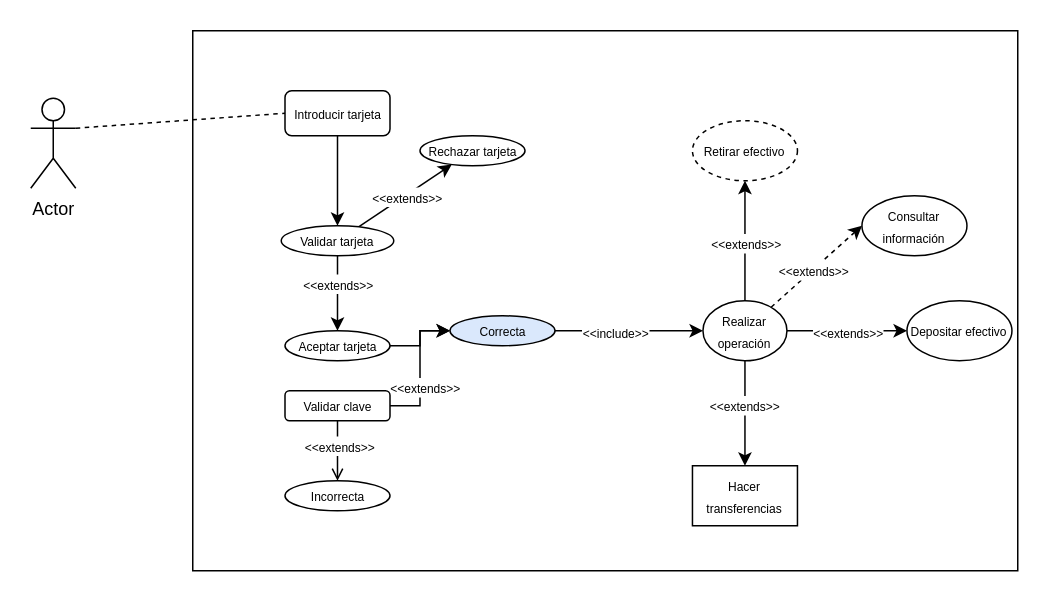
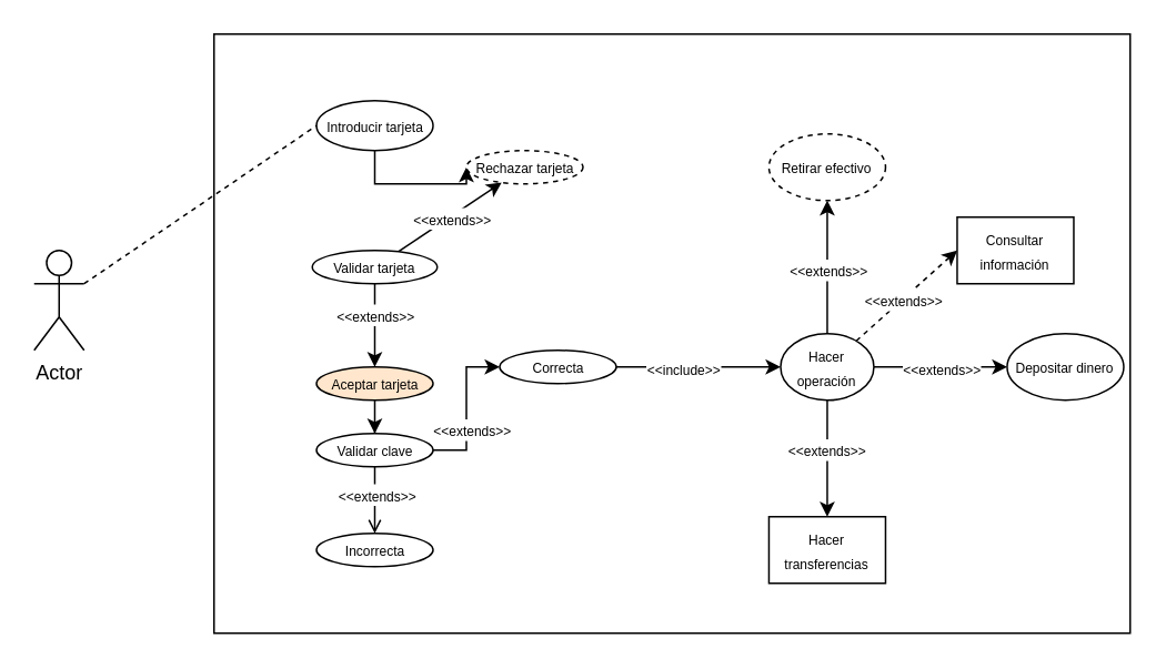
- <mxCell id="5" value="&lt;font style=&quot;font-size: 8px;&quot;&gt;Introducir tarjeta&lt;/font&gt;" style="whiteSpace=wrap;html=1;rounded=1;" vertex="1" parent="1"><mxGeometry x="189.5" y="60" width="70" height="30" as="geometry" /></mxCell>
+ <mxCell id="5" value="&lt;font style=&quot;font-size: 8px;&quot;&gt;Introducir tarjeta&lt;/font&gt;" style="ellipse;whiteSpace=wrap;html=1;" vertex="1" parent="1"><mxGeometry x="189.5" y="60" width="70" height="30" as="geometry" /></mxCell>
- <mxCell id="3" value="Actor" style="shape=umlActor;verticalLabelPosition=bottom;verticalAlign=top;html=1;outlineConnect=0;" vertex="1" parent="1"><mxGeometry x="20" y="65" width="30" height="60" as="geometry" /></mxCell>
+ <mxCell id="3" value="Actor" style="shape=umlActor;verticalLabelPosition=bottom;verticalAlign=top;html=1;outlineConnect=0;" vertex="1" parent="1"><mxGeometry x="20" y="150" width="30" height="60" as="geometry" /></mxCell>
- <mxCell id="12" value="&lt;font style=&quot;font-size: 8px;&quot;&gt;Rechazar tarjeta&lt;/font&gt;" style="ellipse;whiteSpace=wrap;html=1;" vertex="1" parent="1"><mxGeometry x="279.5" y="90" width="70" height="20" as="geometry" /></mxCell>
+ <mxCell id="12" value="&lt;font style=&quot;font-size: 8px;&quot;&gt;Rechazar tarjeta&lt;/font&gt;" style="ellipse;whiteSpace=wrap;html=1;dashed=1;" vertex="1" parent="1"><mxGeometry x="279.5" y="90" width="70" height="20" as="geometry" /></mxCell>
- <mxCell id="4" style="edgeStyle=orthogonalEdgeStyle;rounded=0;orthogonalLoop=1;jettySize=auto;html=1;exitX=0.5;exitY=1;exitDx=0;exitDy=0;entryX=0.5;entryY=0;entryDx=0;entryDy=0;" edge="1" parent="1" source="5" target="11"><mxGeometry relative="1" as="geometry" /></mxCell>
+ <mxCell id="4" style="edgeStyle=orthogonalEdgeStyle;rounded=0;orthogonalLoop=1;jettySize=auto;html=1;exitX=0.5;exitY=1;exitDx=0;exitDy=0;" edge="1" parent="1" source="5" target="12"><mxGeometry relative="1" as="geometry" /></mxCell>
- <mxCell id="36" value="&lt;font style=&quot;font-size: 8px;&quot;&gt;Consultar información&lt;/font&gt;" style="ellipse;whiteSpace=wrap;html=1;" vertex="1" parent="1"><mxGeometry x="574.14" y="130" width="70" height="40" as="geometry" /></mxCell>
+ <mxCell id="36" value="&lt;font style=&quot;font-size: 8px;&quot;&gt;Consultar información&lt;/font&gt;" style="whiteSpace=wrap;html=1;rounded=0;" vertex="1" parent="1"><mxGeometry x="574.14" y="130" width="70" height="40" as="geometry" /></mxCell>
- <mxCell id="23" value="&lt;font style=&quot;font-size: 8px;&quot;&gt;Correcta&lt;/font&gt;" style="ellipse;whiteSpace=wrap;html=1;fillColor=#dae8fc;" vertex="1" parent="1"><mxGeometry x="299.5" y="210" width="70" height="20" as="geometry" /></mxCell>
+ <mxCell id="23" value="&lt;font style=&quot;font-size: 8px;&quot;&gt;Correcta&lt;/font&gt;" style="ellipse;whiteSpace=wrap;html=1;" vertex="1" parent="1"><mxGeometry x="299.5" y="210" width="70" height="20" as="geometry" /></mxCell>
- <mxCell id="32" value="&lt;div&gt;&lt;font style=&quot;font-size: 8px;&quot;&gt;Realizar operación&lt;/font&gt;&lt;/div&gt;" style="ellipse;whiteSpace=wrap;html=1;" vertex="1" parent="1"><mxGeometry x="468.14" y="200" width="56" height="40" as="geometry" /></mxCell>
+ <mxCell id="32" value="&lt;div&gt;&lt;font style=&quot;font-size: 8px;&quot;&gt;Hacer operación&lt;/font&gt;&lt;/div&gt;" style="ellipse;whiteSpace=wrap;html=1;" vertex="1" parent="1"><mxGeometry x="468.14" y="200" width="56" height="40" as="geometry" /></mxCell>
- <mxCell id="34" value="&lt;font style=&quot;font-size: 8px;&quot;&gt;Depositar efectivo&lt;/font&gt;" style="ellipse;whiteSpace=wrap;html=1;" vertex="1" parent="1"><mxGeometry x="604.14" y="200" width="70" height="40" as="geometry" /></mxCell>
+ <mxCell id="34" value="&lt;font style=&quot;font-size: 8px;&quot;&gt;Depositar dinero&lt;/font&gt;" style="ellipse;whiteSpace=wrap;html=1;" vertex="1" parent="1"><mxGeometry x="604.14" y="200" width="70" height="40" as="geometry" /></mxCell>
- <mxCell id="14" value="&lt;font style=&quot;font-size: 8px;&quot;&gt;Aceptar tarjeta&lt;/font&gt;" style="ellipse;whiteSpace=wrap;html=1;" vertex="1" parent="1"><mxGeometry x="189.5" y="220" width="70" height="20" as="geometry" /></mxCell>
+ <mxCell id="14" value="&lt;font style=&quot;font-size: 8px;&quot;&gt;Aceptar tarjeta&lt;/font&gt;" style="ellipse;whiteSpace=wrap;html=1;fillColor=#ffe6cc;" vertex="1" parent="1"><mxGeometry x="189.5" y="220" width="70" height="20" as="geometry" /></mxCell>
- <mxCell id="13" value="" style="edgeStyle=orthogonalEdgeStyle;rounded=0;orthogonalLoop=1;jettySize=auto;html=1;" edge="1" parent="1" source="14" target="23"><mxGeometry relative="1" as="geometry" /></mxCell>
+ <mxCell id="13" value="" style="edgeStyle=orthogonalEdgeStyle;rounded=0;orthogonalLoop=1;jettySize=auto;html=1;" edge="1" parent="1" source="14" target="19"><mxGeometry relative="1" as="geometry" /></mxCell>
- <mxCell id="19" value="&lt;font style=&quot;font-size: 8px;&quot;&gt;Validar clave&lt;/font&gt;" style="whiteSpace=wrap;html=1;rounded=1;" vertex="1" parent="1"><mxGeometry x="189.5" y="260" width="70" height="20" as="geometry" /></mxCell>
+ <mxCell id="19" value="&lt;font style=&quot;font-size: 8px;&quot;&gt;Validar clave&lt;/font&gt;" style="ellipse;whiteSpace=wrap;html=1;" vertex="1" parent="1"><mxGeometry x="189.5" y="260" width="70" height="20" as="geometry" /></mxCell>
